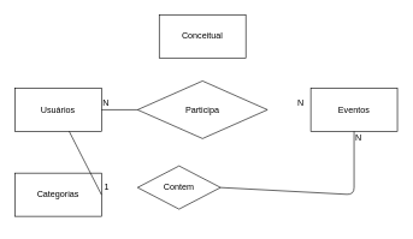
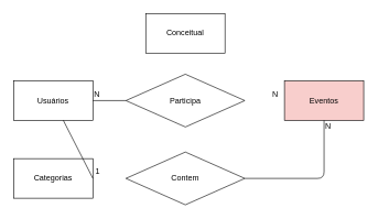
- <mxCell id="6" value="Eventos" style="rounded=0;whiteSpace=wrap;html=1;" vertex="1" parent="1"><mxGeometry x="430" y="122" width="120" height="60" as="geometry" /></mxCell>
+ <mxCell id="6" value="Eventos" style="rounded=0;whiteSpace=wrap;html=1;fillColor=#f8cecc;" vertex="1" parent="1"><mxGeometry x="430" y="122" width="120" height="60" as="geometry" /></mxCell>
- <mxCell id="8" value="Contem" style="rhombus;whiteSpace=wrap;html=1;" vertex="1" parent="1"><mxGeometry x="190" y="230" width="115" height="60" as="geometry" /></mxCell>
+ <mxCell id="8" value="Contem" style="rhombus;whiteSpace=wrap;html=1;" vertex="1" parent="1"><mxGeometry x="190" y="230" width="180" height="80" as="geometry" /></mxCell>
